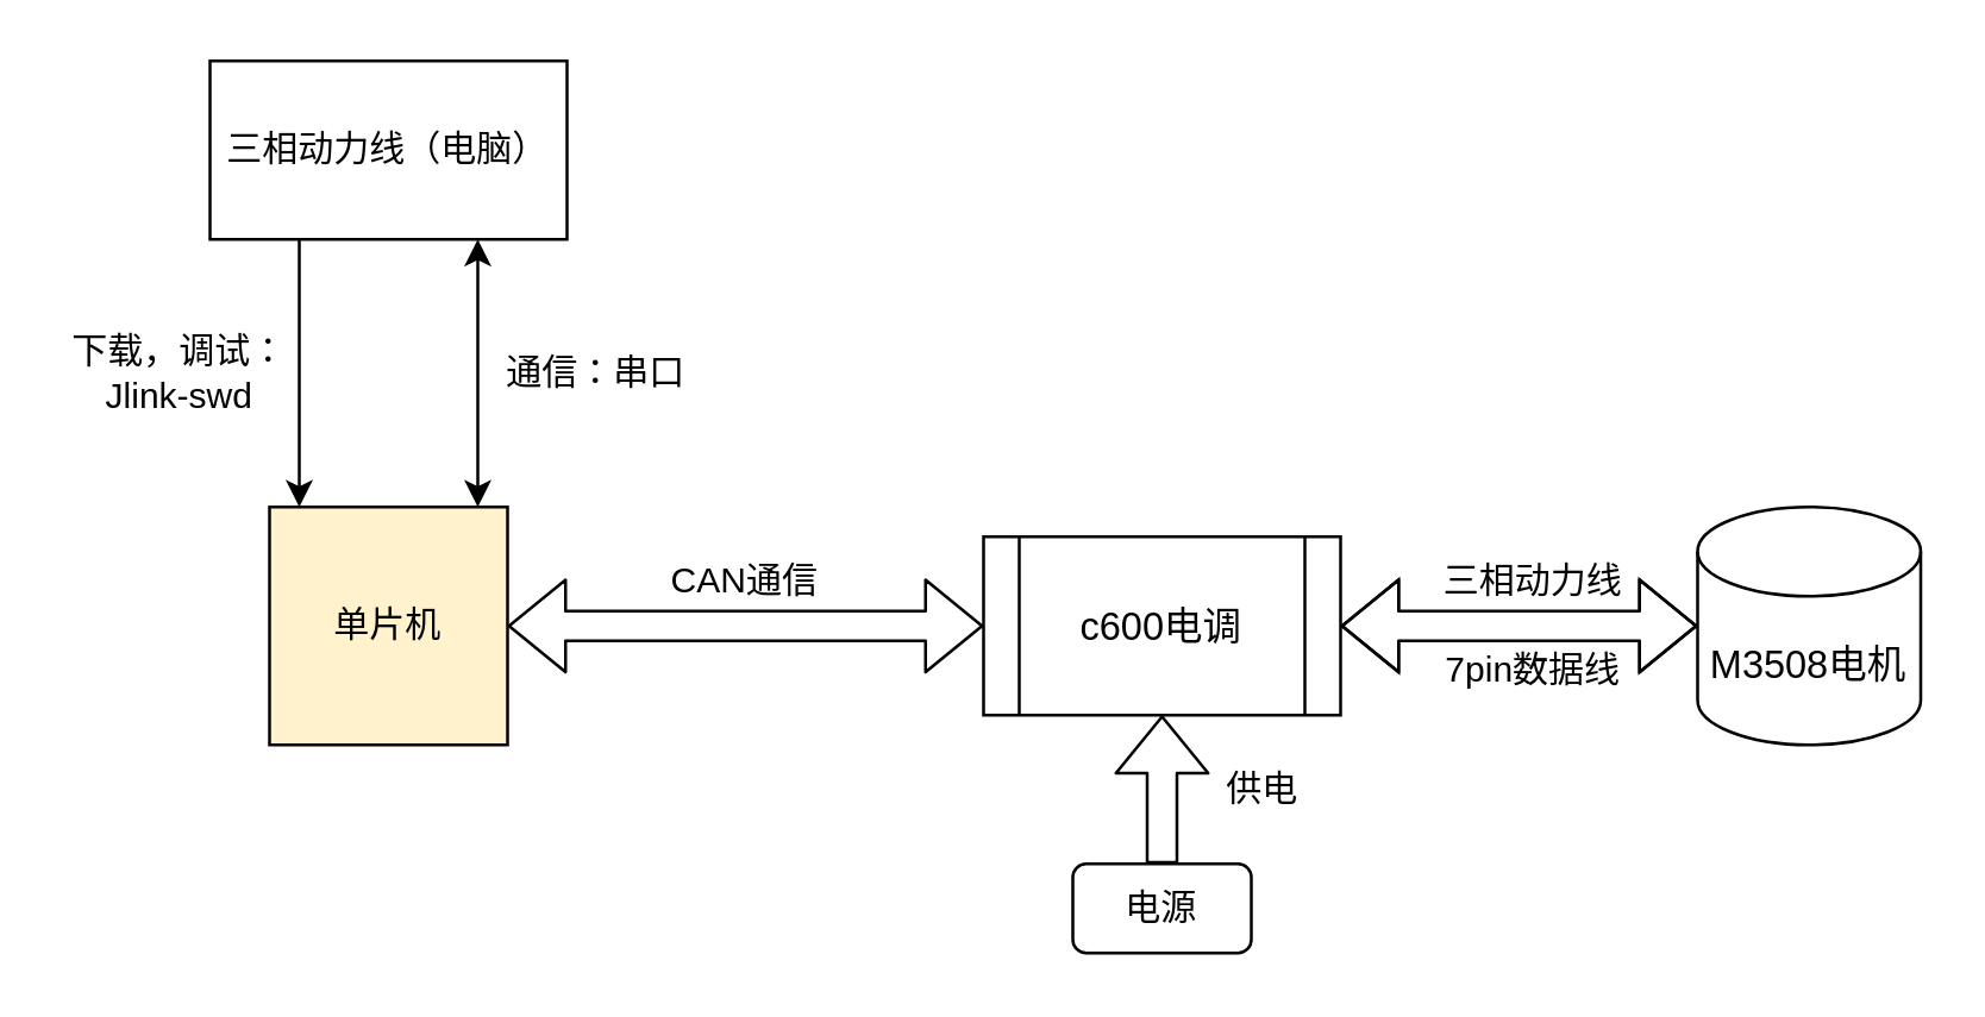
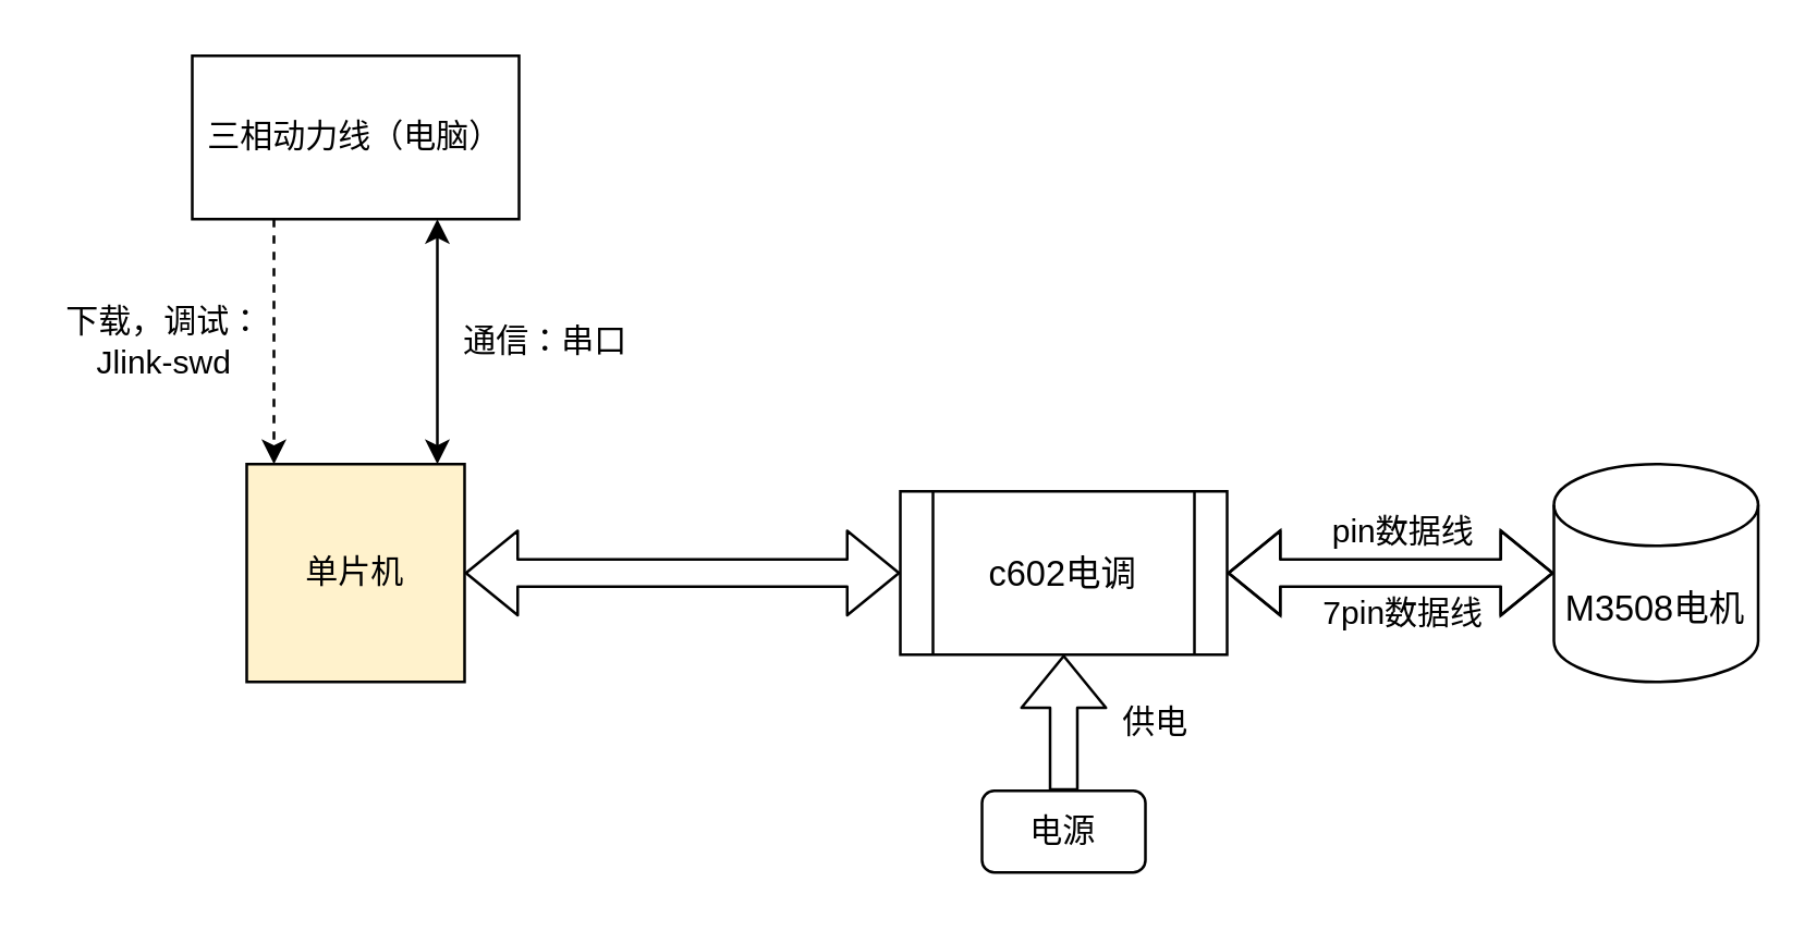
- <mxCell id="6" value="" style="endArrow=classic;html=1;exitX=0.25;exitY=1;exitDx=0;exitDy=0;entryX=0.125;entryY=0;entryDx=0;entryDy=0;entryPerimeter=0;" edge="1" parent="1" source="2" target="3"><mxGeometry width="50" height="50" relative="1" as="geometry"><mxPoint x="370" y="210" as="sourcePoint" /><mxPoint x="100" y="160" as="targetPoint" /><Array as="points" /></mxGeometry></mxCell>
+ <mxCell id="6" value="" style="endArrow=classic;html=1;exitX=0.25;exitY=1;exitDx=0;exitDy=0;entryX=0.125;entryY=0;entryDx=0;entryDy=0;entryPerimeter=0;dashed=1;" edge="1" parent="1" source="2" target="3"><mxGeometry width="50" height="50" relative="1" as="geometry"><mxPoint x="370" y="210" as="sourcePoint" /><mxPoint x="100" y="160" as="targetPoint" /><Array as="points" /></mxGeometry></mxCell>
- <mxCell id="13" value="CAN通信" style="text;html=1;strokeColor=none;fillColor=none;align=center;verticalAlign=middle;whiteSpace=wrap;rounded=0;" vertex="1" parent="1"><mxGeometry x="220" y="180" width="60" height="30" as="geometry" /></mxCell>
- <mxCell id="16" value="三相动力线" style="text;html=1;strokeColor=none;fillColor=none;align=center;verticalAlign=middle;whiteSpace=wrap;rounded=0;fontSize=12;" vertex="1" parent="1"><mxGeometry x="480" y="180" width="70" height="30" as="geometry" /></mxCell>
+ <mxCell id="16" value="pin数据线" style="text;html=1;strokeColor=none;fillColor=none;align=center;verticalAlign=middle;whiteSpace=wrap;rounded=0;fontSize=12;" vertex="1" parent="1"><mxGeometry x="480" y="180" width="70" height="30" as="geometry" /></mxCell>
- <mxCell id="9" value="c600电调" style="shape=process;whiteSpace=wrap;html=1;backgroundOutline=1;fontSize=13;" vertex="1" parent="1"><mxGeometry x="330" y="180" width="120" height="60" as="geometry" /></mxCell>
+ <mxCell id="9" value="c602电调" style="shape=process;whiteSpace=wrap;html=1;backgroundOutline=1;fontSize=13;" vertex="1" parent="1"><mxGeometry x="330" y="180" width="120" height="60" as="geometry" /></mxCell>
